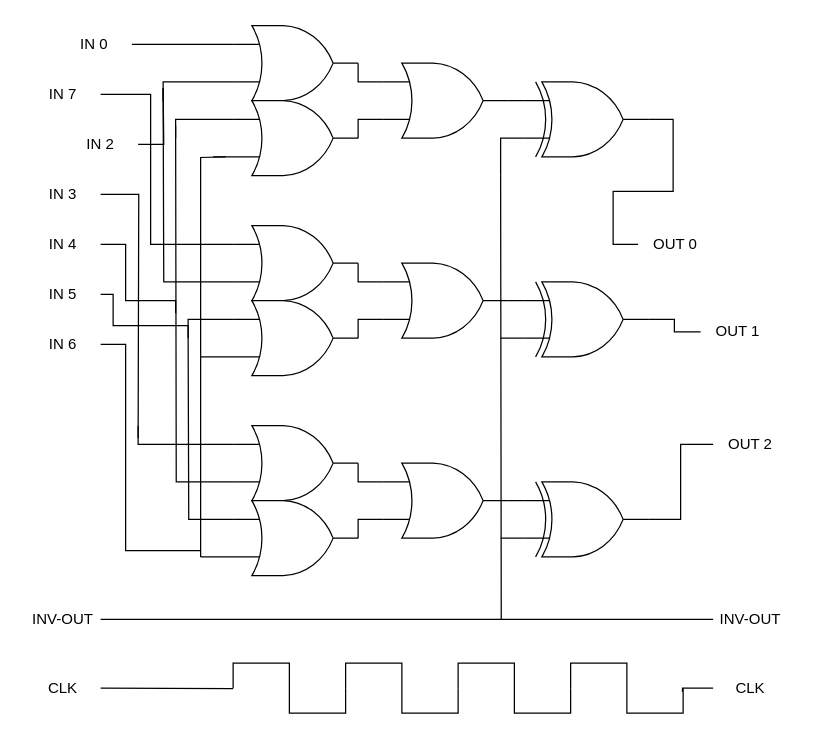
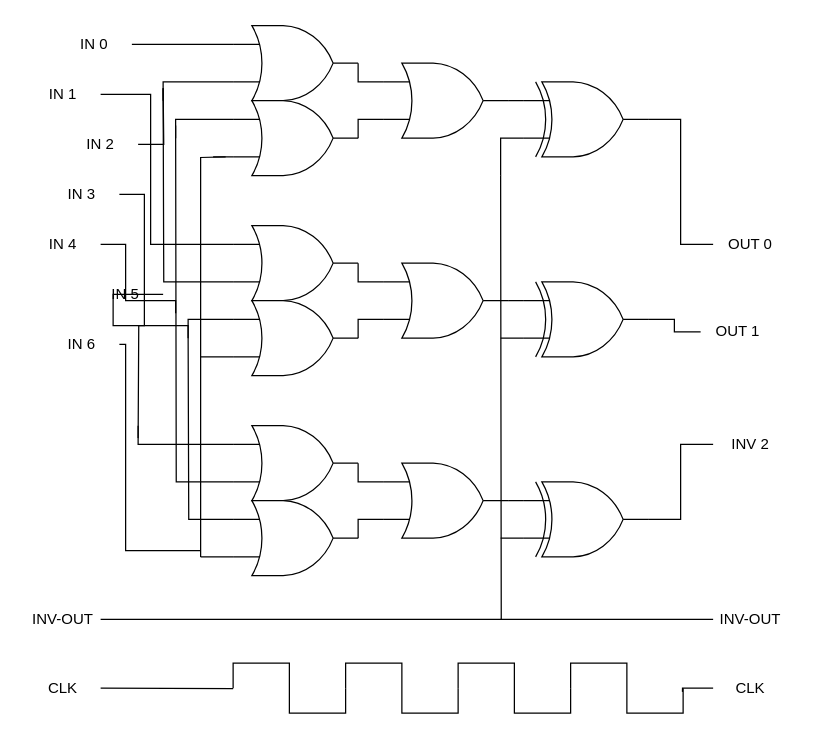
- <mxCell id="26" value="IN 7" style="text;html=1;align=center;verticalAlign=middle;whiteSpace=wrap;rounded=0;" vertex="1" parent="1"><mxGeometry x="20" y="60" width="60" height="30" as="geometry" /></mxCell>
+ <mxCell id="26" value="IN 1" style="text;html=1;align=center;verticalAlign=middle;whiteSpace=wrap;rounded=0;" vertex="1" parent="1"><mxGeometry x="20" y="60" width="60" height="30" as="geometry" /></mxCell>
- <mxCell id="29" value="IN 3" style="text;html=1;align=center;verticalAlign=middle;whiteSpace=wrap;rounded=0;" vertex="1" parent="1"><mxGeometry x="20" y="140" width="60" height="30" as="geometry" /></mxCell>
+ <mxCell id="29" value="IN 3" style="text;html=1;align=center;verticalAlign=middle;whiteSpace=wrap;rounded=0;" vertex="1" parent="1"><mxGeometry x="35" y="140" width="60" height="30" as="geometry" /></mxCell>
- <mxCell id="67" value="OUT 0" style="text;html=1;align=center;verticalAlign=middle;whiteSpace=wrap;rounded=0;" vertex="1" parent="1"><mxGeometry x="510" y="180" width="60" height="30" as="geometry" /></mxCell>
+ <mxCell id="67" value="OUT 0" style="text;html=1;align=center;verticalAlign=middle;whiteSpace=wrap;rounded=0;" vertex="1" parent="1"><mxGeometry x="570" y="180" width="60" height="30" as="geometry" /></mxCell>
- <mxCell id="23" value="IN 5" style="text;html=1;align=center;verticalAlign=middle;whiteSpace=wrap;rounded=0;" vertex="1" parent="1"><mxGeometry x="20" y="220" width="60" height="30" as="geometry" /></mxCell>
+ <mxCell id="23" value="IN 5" style="text;html=1;align=center;verticalAlign=middle;whiteSpace=wrap;rounded=0;" vertex="1" parent="1"><mxGeometry x="70" y="220" width="60" height="30" as="geometry" /></mxCell>
- <mxCell id="25" value="IN 6" style="text;html=1;align=center;verticalAlign=middle;whiteSpace=wrap;rounded=0;" vertex="1" parent="1"><mxGeometry x="20" y="260" width="60" height="30" as="geometry" /></mxCell>
+ <mxCell id="25" value="IN 6" style="text;html=1;align=center;verticalAlign=middle;whiteSpace=wrap;rounded=0;" vertex="1" parent="1"><mxGeometry x="35" y="260" width="60" height="30" as="geometry" /></mxCell>
- <mxCell id="66" value="OUT 2" style="text;html=1;align=center;verticalAlign=middle;whiteSpace=wrap;rounded=0;" vertex="1" parent="1"><mxGeometry x="570" y="340" width="60" height="30" as="geometry" /></mxCell>
+ <mxCell id="66" value="INV 2" style="text;html=1;align=center;verticalAlign=middle;whiteSpace=wrap;rounded=0;" vertex="1" parent="1"><mxGeometry x="570" y="340" width="60" height="30" as="geometry" /></mxCell>
